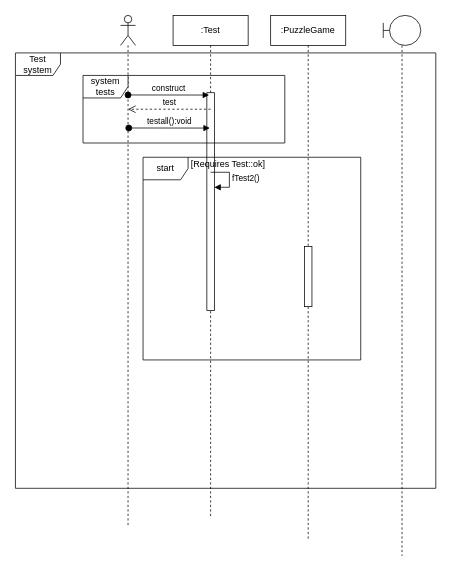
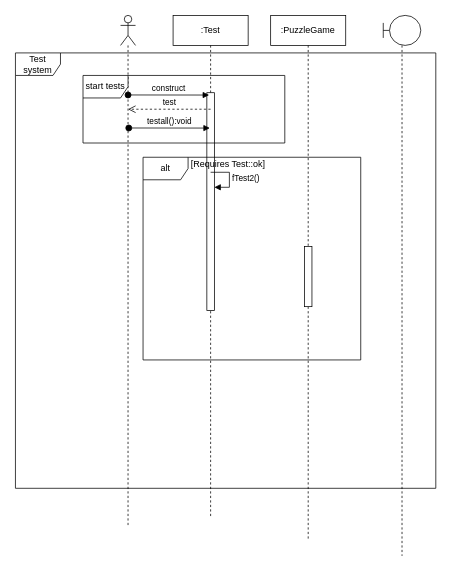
- <mxCell id="13" value="system tests" style="shape=umlFrame;whiteSpace=wrap;html=1;" parent="12" vertex="1"><mxGeometry width="268.84" height="90" as="geometry" /></mxCell>
+ <mxCell id="13" value="start tests" style="shape=umlFrame;whiteSpace=wrap;html=1;" parent="12" vertex="1"><mxGeometry width="268.84" height="90" as="geometry" /></mxCell>
- <mxCell id="14" value="start" style="shape=umlFrame;whiteSpace=wrap;html=1;" parent="11" vertex="1"><mxGeometry width="290" height="270" as="geometry" /></mxCell>
+ <mxCell id="14" value="alt" style="shape=umlFrame;whiteSpace=wrap;html=1;" parent="11" vertex="1"><mxGeometry width="290" height="270" as="geometry" /></mxCell>
